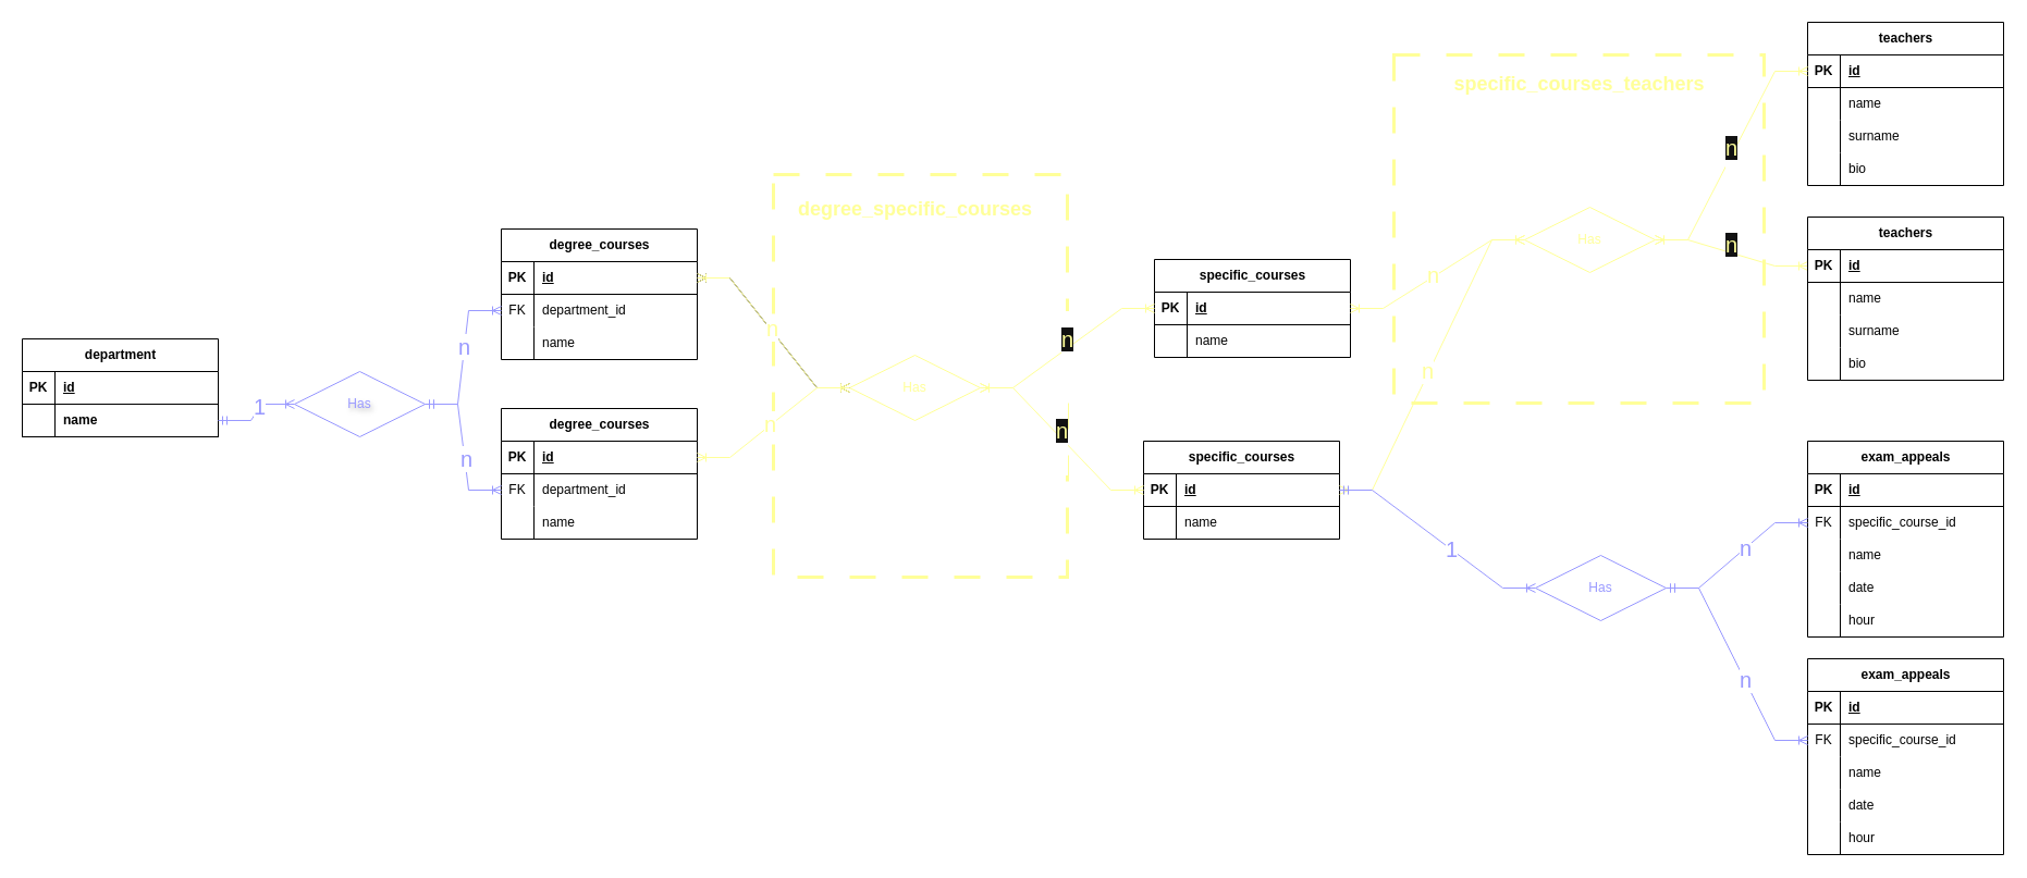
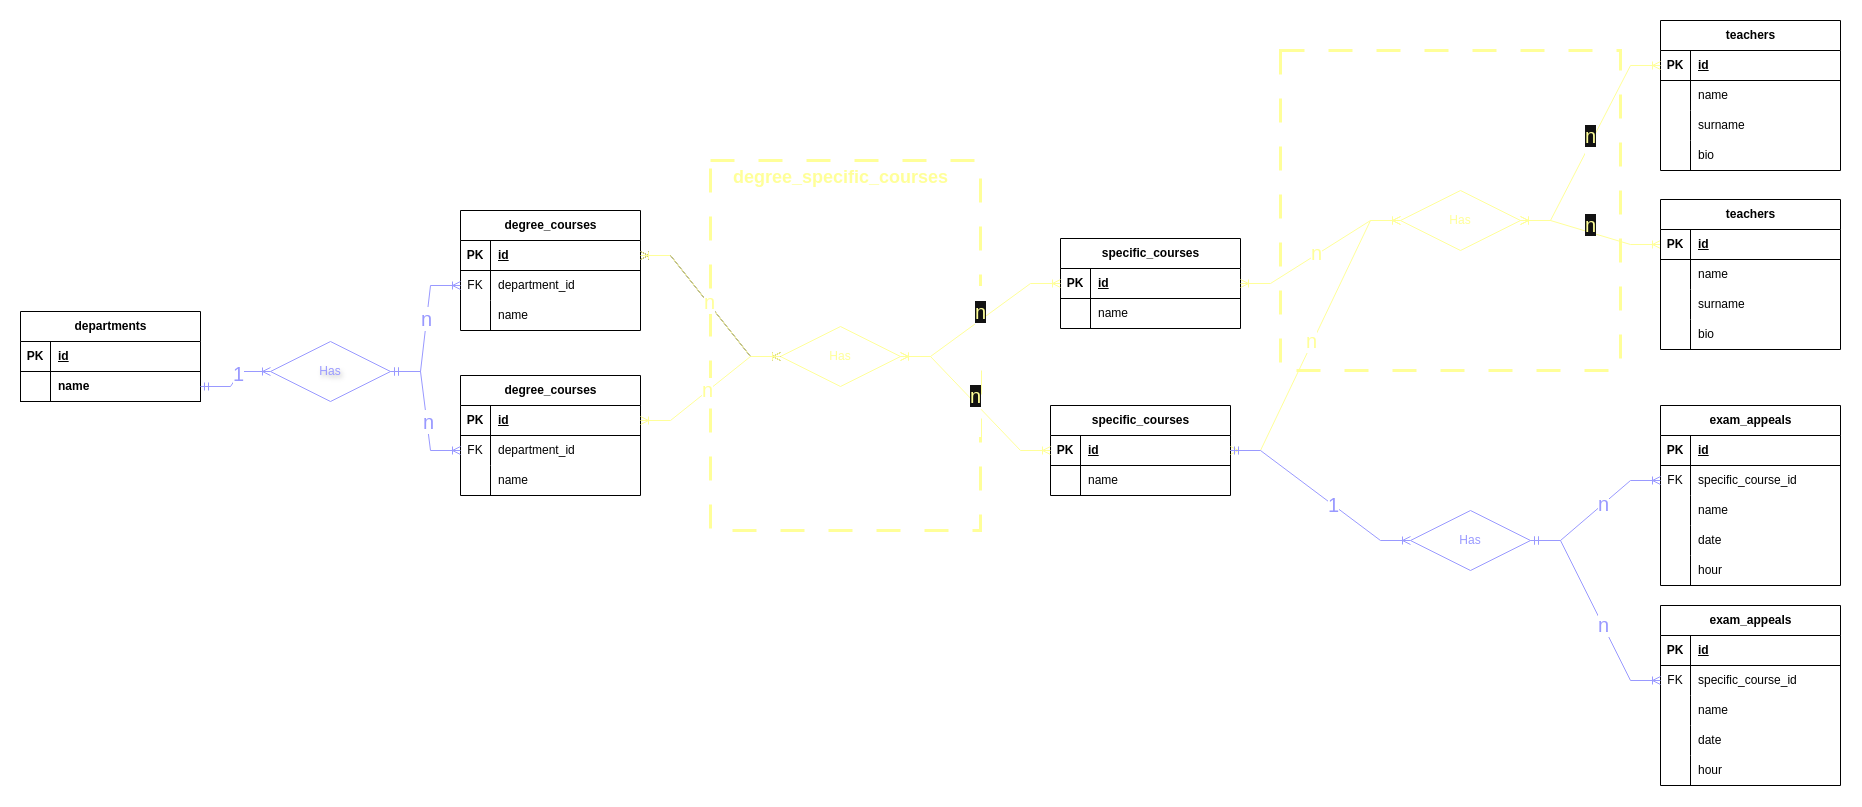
- <mxCell id="4" value="&lt;font style=&quot;font-size: 18px;&quot;&gt;specific_courses_teachers&lt;/font&gt;" style="text;strokeColor=none;fillColor=none;html=1;fontSize=24;fontStyle=1;verticalAlign=middle;align=center;fontColor=#FFFF99;" vertex="1" parent="1"><mxGeometry x="1332.5" y="60" width="235" height="30" as="geometry" /></mxCell>
- <mxCell id="75" value="&lt;font style=&quot;font-size: 18px;&quot;&gt;degree_specific_courses&lt;/font&gt;" style="text;strokeColor=none;fillColor=none;html=1;fontSize=24;fontStyle=1;verticalAlign=middle;align=center;fontColor=#FFFF99;" vertex="1" parent="1"><mxGeometry x="725" y="175" width="230" height="30" as="geometry" /></mxCell>
+ <mxCell id="75" value="&lt;font style=&quot;font-size: 18px;&quot;&gt;degree_specific_courses&lt;/font&gt;" style="text;strokeColor=none;fillColor=none;html=1;fontSize=24;fontStyle=1;verticalAlign=middle;align=center;fontColor=#FFFF99;" vertex="1" parent="1"><mxGeometry x="725" y="160" width="230" height="30" as="geometry" /></mxCell>
- <mxCell id="5" value="department" style="shape=table;startSize=30;container=1;collapsible=1;childLayout=tableLayout;fixedRows=1;rowLines=0;fontStyle=1;align=center;resizeLast=1;html=1;" vertex="1" parent="1"><mxGeometry x="20" y="311" width="180" height="90" as="geometry" /></mxCell>
+ <mxCell id="5" value="departments" style="shape=table;startSize=30;container=1;collapsible=1;childLayout=tableLayout;fixedRows=1;rowLines=0;fontStyle=1;align=center;resizeLast=1;html=1;" vertex="1" parent="1"><mxGeometry x="20" y="311" width="180" height="90" as="geometry" /></mxCell>
